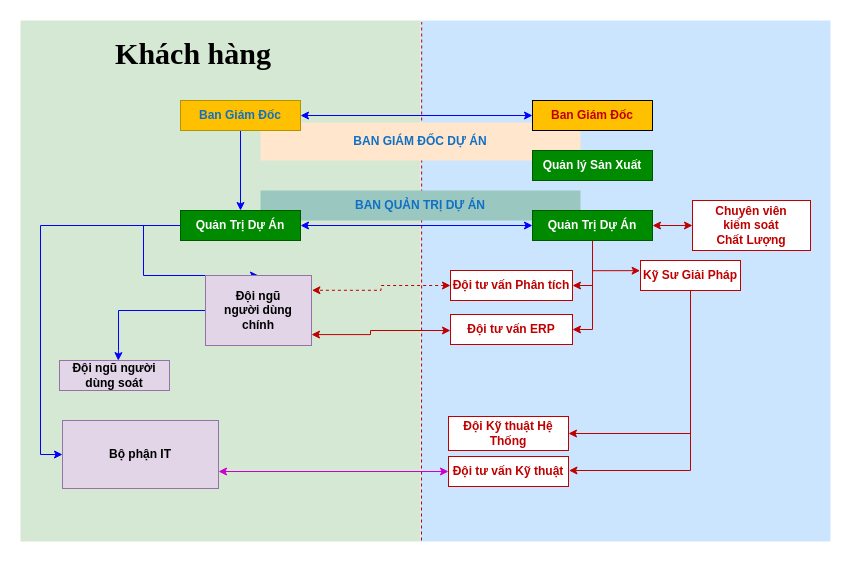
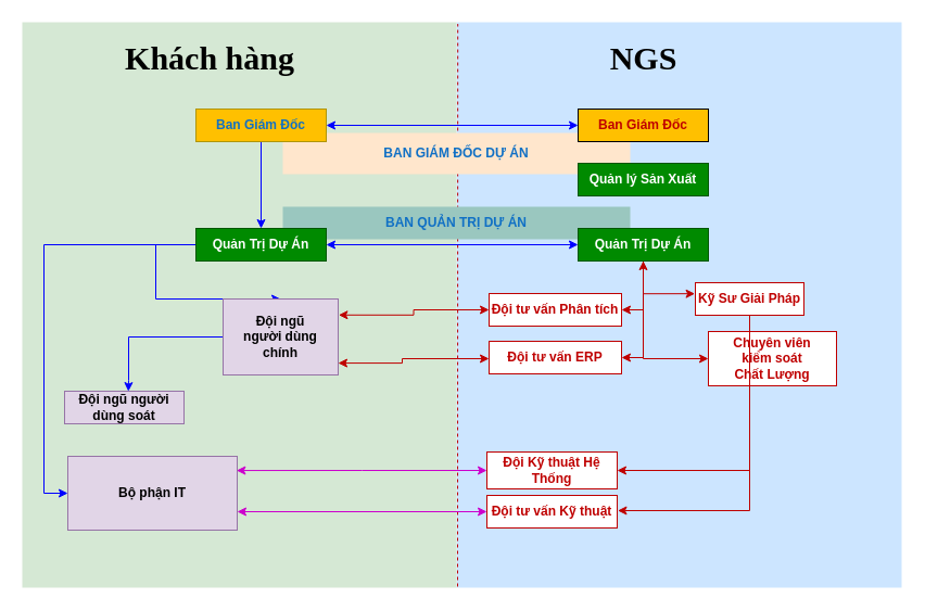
+ <mxCell id="38" value="NGS" style="text;html=1;strokeColor=none;fillColor=none;align=center;verticalAlign=middle;whiteSpace=wrap;rounded=0;fontStyle=1;fontFamily=Verdana;fontSize=30;" parent="1" vertex="1"><mxGeometry x="551.5" y="43" width="81" height="20" as="geometry" /></mxCell>
- <mxCell id="21" value="Chuyên viên&lt;br&gt;kiểm soát&lt;br&gt;Chất Lượng&lt;br&gt;" style="rounded=0;whiteSpace=wrap;html=1;fontStyle=1;strokeColor=#BF0000;fontColor=#BF0000;" parent="1" vertex="1"><mxGeometry x="692" y="200" width="118" height="50" as="geometry" /></mxCell>
+ <mxCell id="21" value="Chuyên viên&lt;br&gt;kiểm soát&lt;br&gt;Chất Lượng&lt;br&gt;" style="rounded=0;whiteSpace=wrap;html=1;fontStyle=1;strokeColor=#BF0000;fontColor=#BF0000;" parent="1" vertex="1"><mxGeometry x="652" y="305" width="118" height="50" as="geometry" /></mxCell>
- <mxCell id="26" style="edgeStyle=orthogonalEdgeStyle;rounded=0;orthogonalLoop=1;jettySize=auto;html=1;entryX=1.004;entryY=0.211;entryDx=0;entryDy=0;startArrow=classic;startFill=1;strokeColor=#BF0000;fontSize=16;fontColor=#BF0000;entryPerimeter=0;dashed=1;" parent="1" source="27" target="33" edge="1"><mxGeometry relative="1" as="geometry"><mxPoint x="410" y="285" as="sourcePoint" /><Array as="points" /></mxGeometry></mxCell>
+ <mxCell id="26" style="edgeStyle=orthogonalEdgeStyle;rounded=0;orthogonalLoop=1;jettySize=auto;html=1;entryX=1.004;entryY=0.211;entryDx=0;entryDy=0;startArrow=classic;startFill=1;strokeColor=#BF0000;fontSize=16;fontColor=#BF0000;entryPerimeter=0;" parent="1" source="27" target="33" edge="1"><mxGeometry relative="1" as="geometry"><mxPoint x="410" y="285" as="sourcePoint" /><Array as="points" /></mxGeometry></mxCell>
+ <mxCell id="30" style="edgeStyle=orthogonalEdgeStyle;rounded=0;orthogonalLoop=1;jettySize=auto;html=1;entryX=0.996;entryY=0.192;entryDx=0;entryDy=0;startArrow=classic;startFill=1;strokeColor=#CC00CC;fontSize=16;fontColor=#BF0000;entryPerimeter=0;" parent="1" source="31" target="35" edge="1"><mxGeometry relative="1" as="geometry" /></mxCell>
